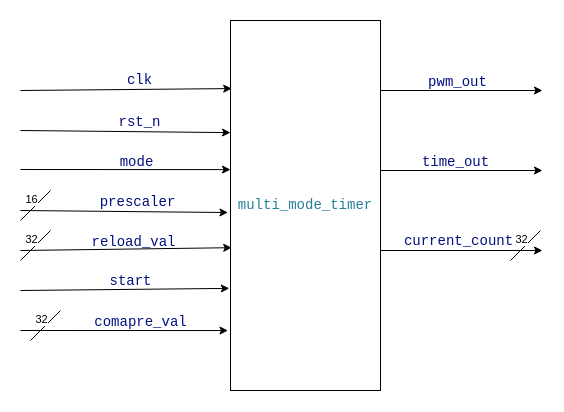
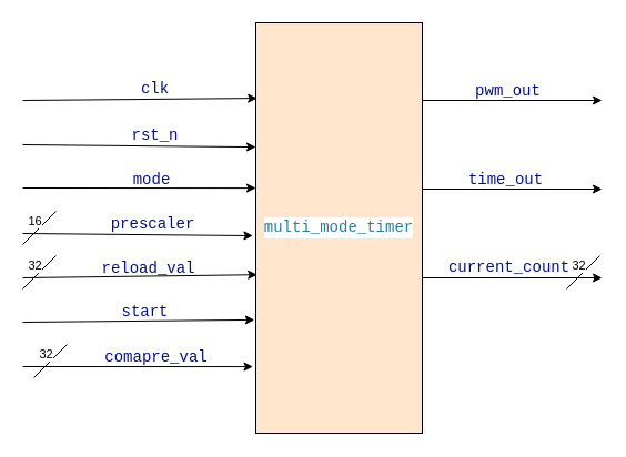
- <mxCell id="2" value="&lt;div style=&quot;color: rgb(59, 59, 59); background-color: rgb(255, 255, 255); font-family: Consolas, &amp;quot;Courier New&amp;quot;, monospace; font-size: 14px; line-height: 19px; white-space: pre;&quot;&gt;&lt;span style=&quot;color: #267f99;&quot;&gt;multi_mode_timer&lt;/span&gt;&lt;/div&gt;" style="rounded=0;whiteSpace=wrap;html=1;" vertex="1" parent="1"><mxGeometry x="230" y="20" width="150" height="370" as="geometry" /></mxCell>
+ <mxCell id="2" value="&lt;div style=&quot;color: rgb(59, 59, 59); background-color: rgb(255, 255, 255); font-family: Consolas, &amp;quot;Courier New&amp;quot;, monospace; font-size: 14px; line-height: 19px; white-space: pre;&quot;&gt;&lt;span style=&quot;color: #267f99;&quot;&gt;multi_mode_timer&lt;/span&gt;&lt;/div&gt;" style="rounded=0;whiteSpace=wrap;html=1;fillColor=#ffe6cc;" vertex="1" parent="1"><mxGeometry x="230" y="20" width="150" height="370" as="geometry" /></mxCell>
